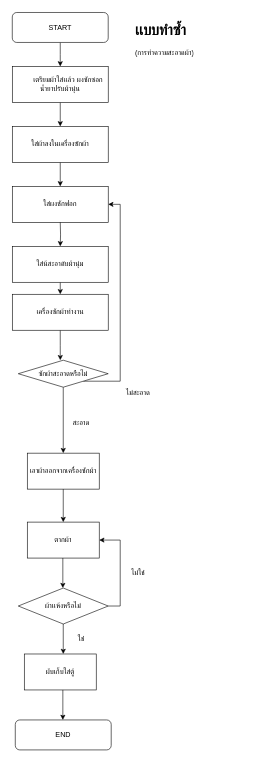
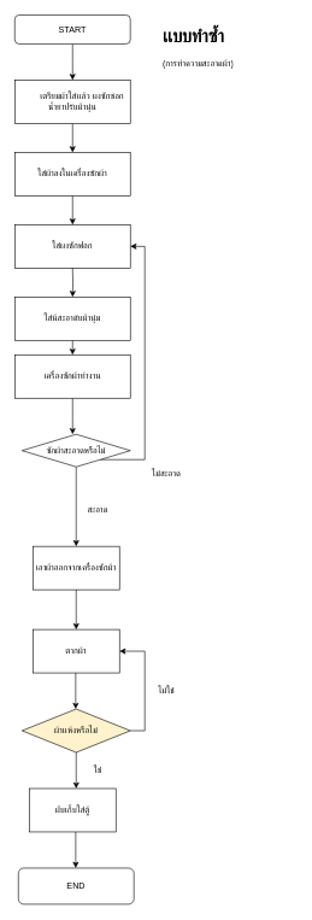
- <mxCell id="3" value="START" style="rounded=1;whiteSpace=wrap;html=1;" vertex="1" parent="1"><mxGeometry x="20" y="20" width="160" height="50" as="geometry" /></mxCell>
+ <mxCell id="3" value="START" style="rounded=1;whiteSpace=wrap;html=1;" vertex="1" parent="1"><mxGeometry x="20" y="20" width="160" height="40" as="geometry" /></mxCell>
- <mxCell id="24" value="ผ้าเเห้งหรือไม่" style="rhombus;whiteSpace=wrap;html=1;rounded=0;" vertex="1" parent="1"><mxGeometry x="30" y="980" width="150" height="60" as="geometry" /></mxCell>
+ <mxCell id="24" value="ผ้าเเห้งหรือไม่" style="rhombus;whiteSpace=wrap;html=1;rounded=0;fillColor=#fff2cc;" vertex="1" parent="1"><mxGeometry x="30" y="980" width="150" height="60" as="geometry" /></mxCell>
